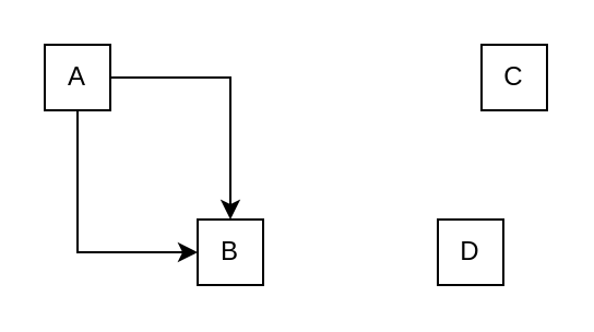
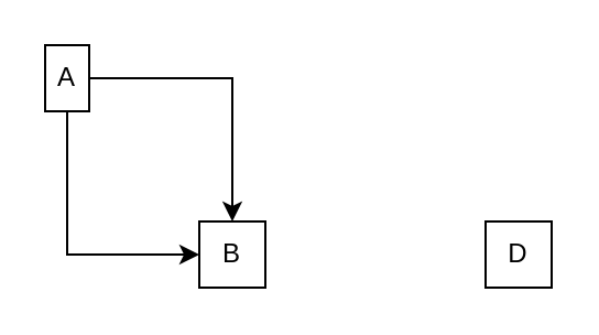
- <mxCell id="4" value="A" style="whiteSpace=wrap;html=1;" vertex="1" parent="1"><mxGeometry x="20" y="20" width="30" height="30" as="geometry" /></mxCell>
+ <mxCell id="4" value="A" style="whiteSpace=wrap;html=1;" vertex="1" parent="1"><mxGeometry x="20" y="20" width="20" height="30" as="geometry" /></mxCell>
- <mxCell id="6" value="C" style="whiteSpace=wrap;html=1;" vertex="1" parent="1"><mxGeometry x="220" y="20" width="30" height="30" as="geometry" /></mxCell>
- <mxCell id="7" value="D" style="whiteSpace=wrap;html=1;" vertex="1" parent="1"><mxGeometry x="200" y="100" width="30" height="30" as="geometry" /></mxCell>
+ <mxCell id="7" value="D" style="whiteSpace=wrap;html=1;" vertex="1" parent="1"><mxGeometry x="220" y="100" width="30" height="30" as="geometry" /></mxCell>
